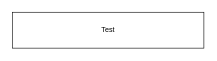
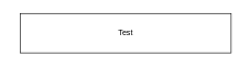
- <mxCell id="2" value="Test" style="rounded=0;whiteSpace=wrap;html=1;" vertex="1" parent="1"><mxGeometry x="20" y="20" width="320" height="60" as="geometry" /></mxCell>
+ <mxCell id="2" value="Test" style="rounded=0;whiteSpace=wrap;html=1;" vertex="1" parent="1"><mxGeometry x="30" y="20" width="320" height="60" as="geometry" /></mxCell>
